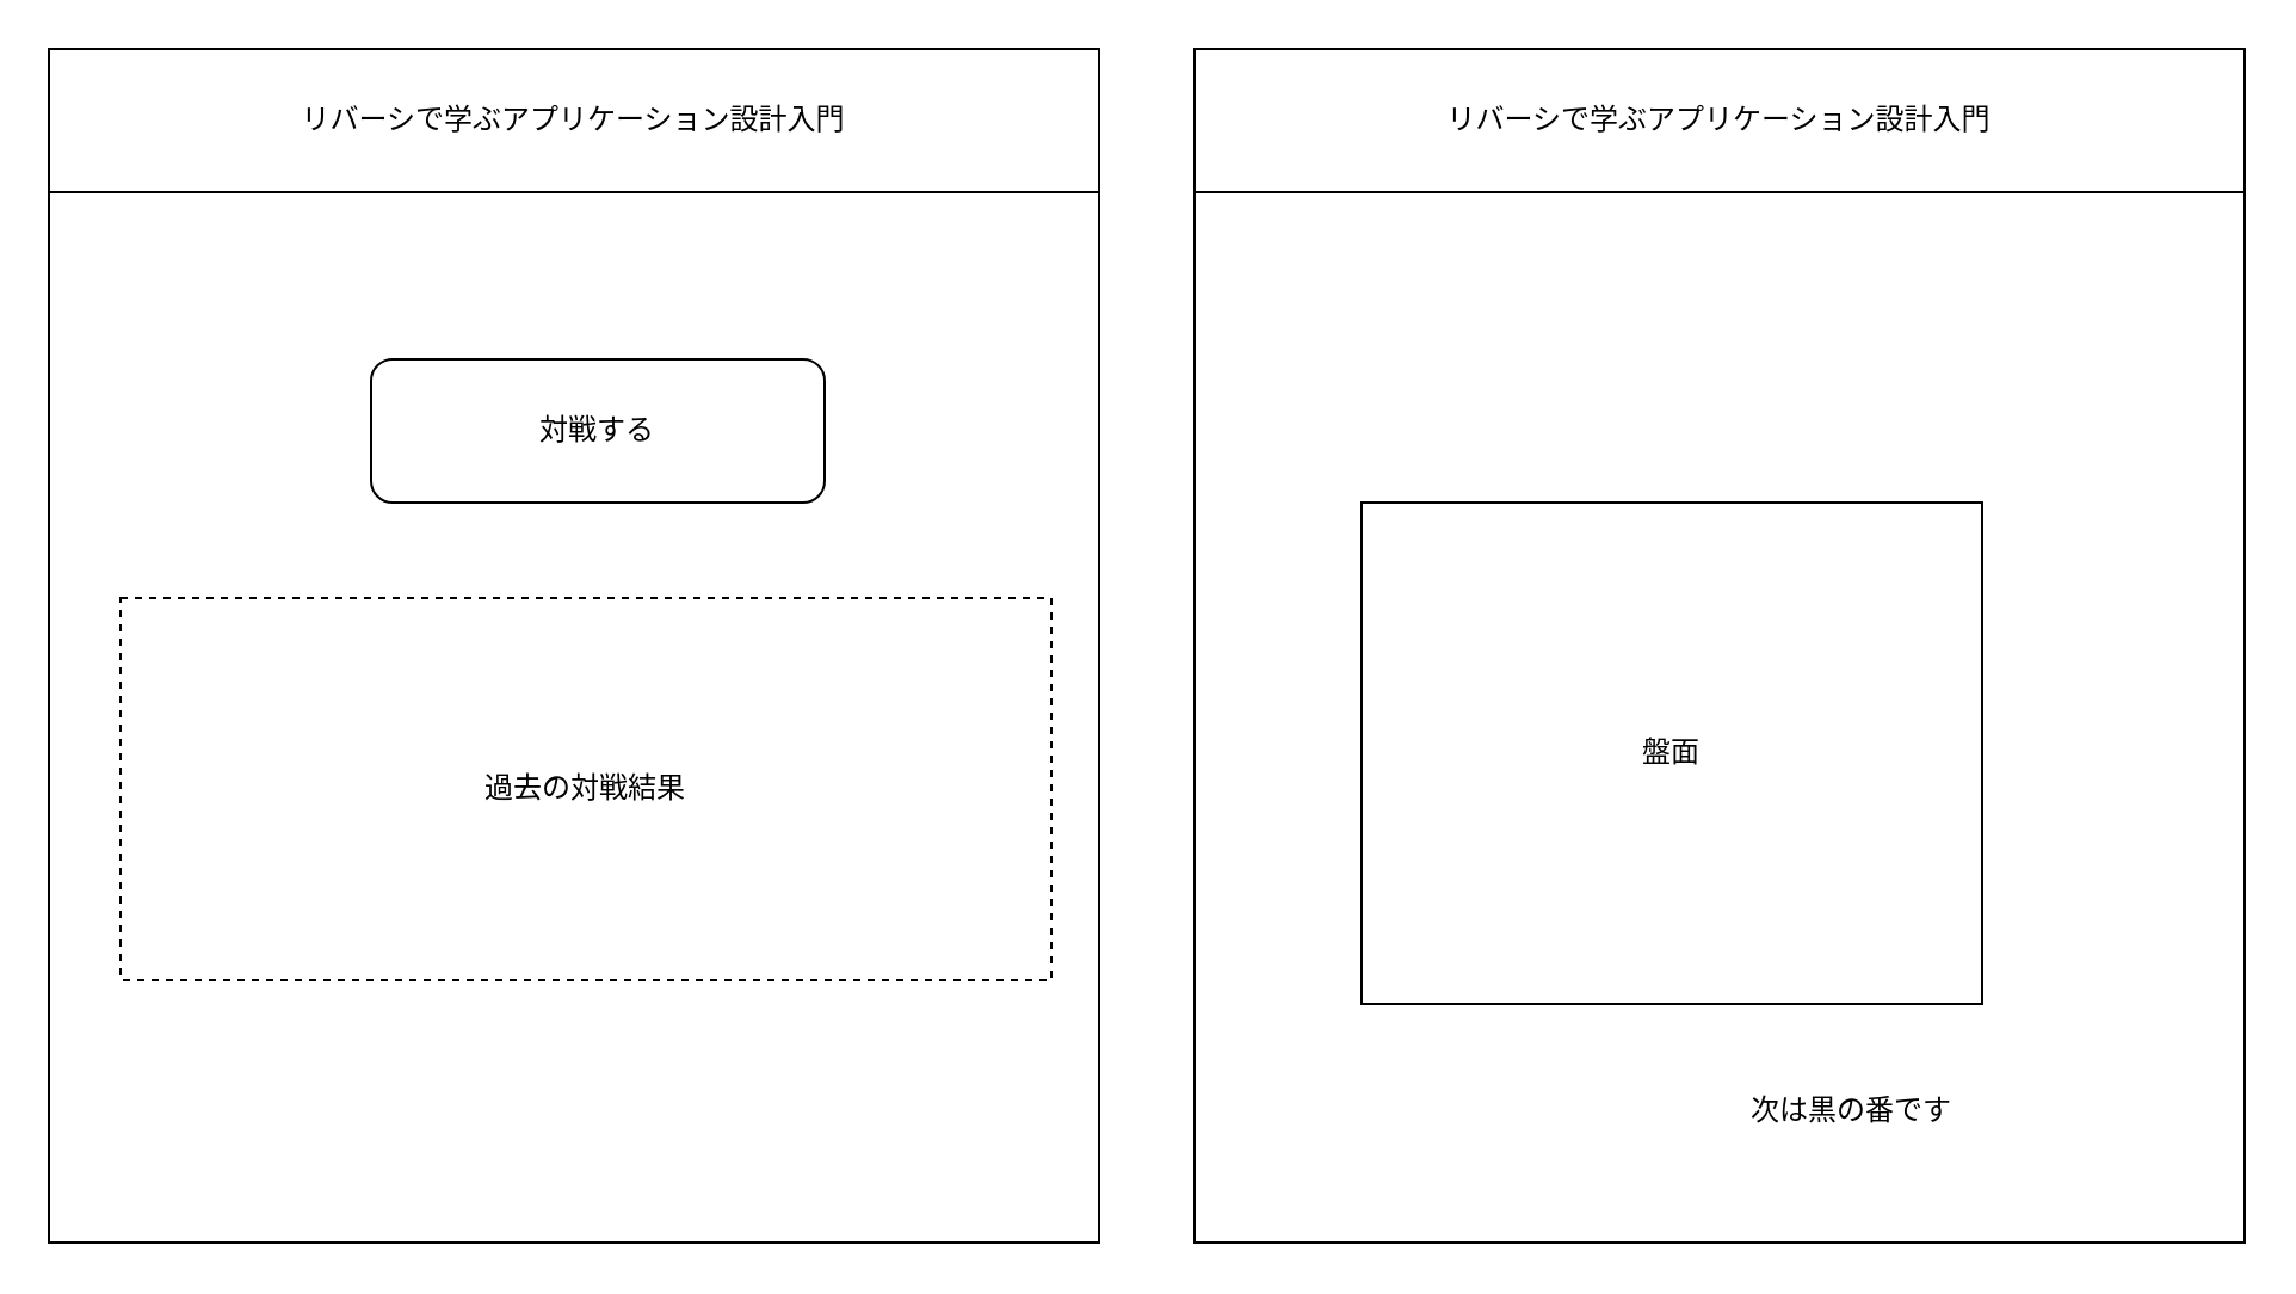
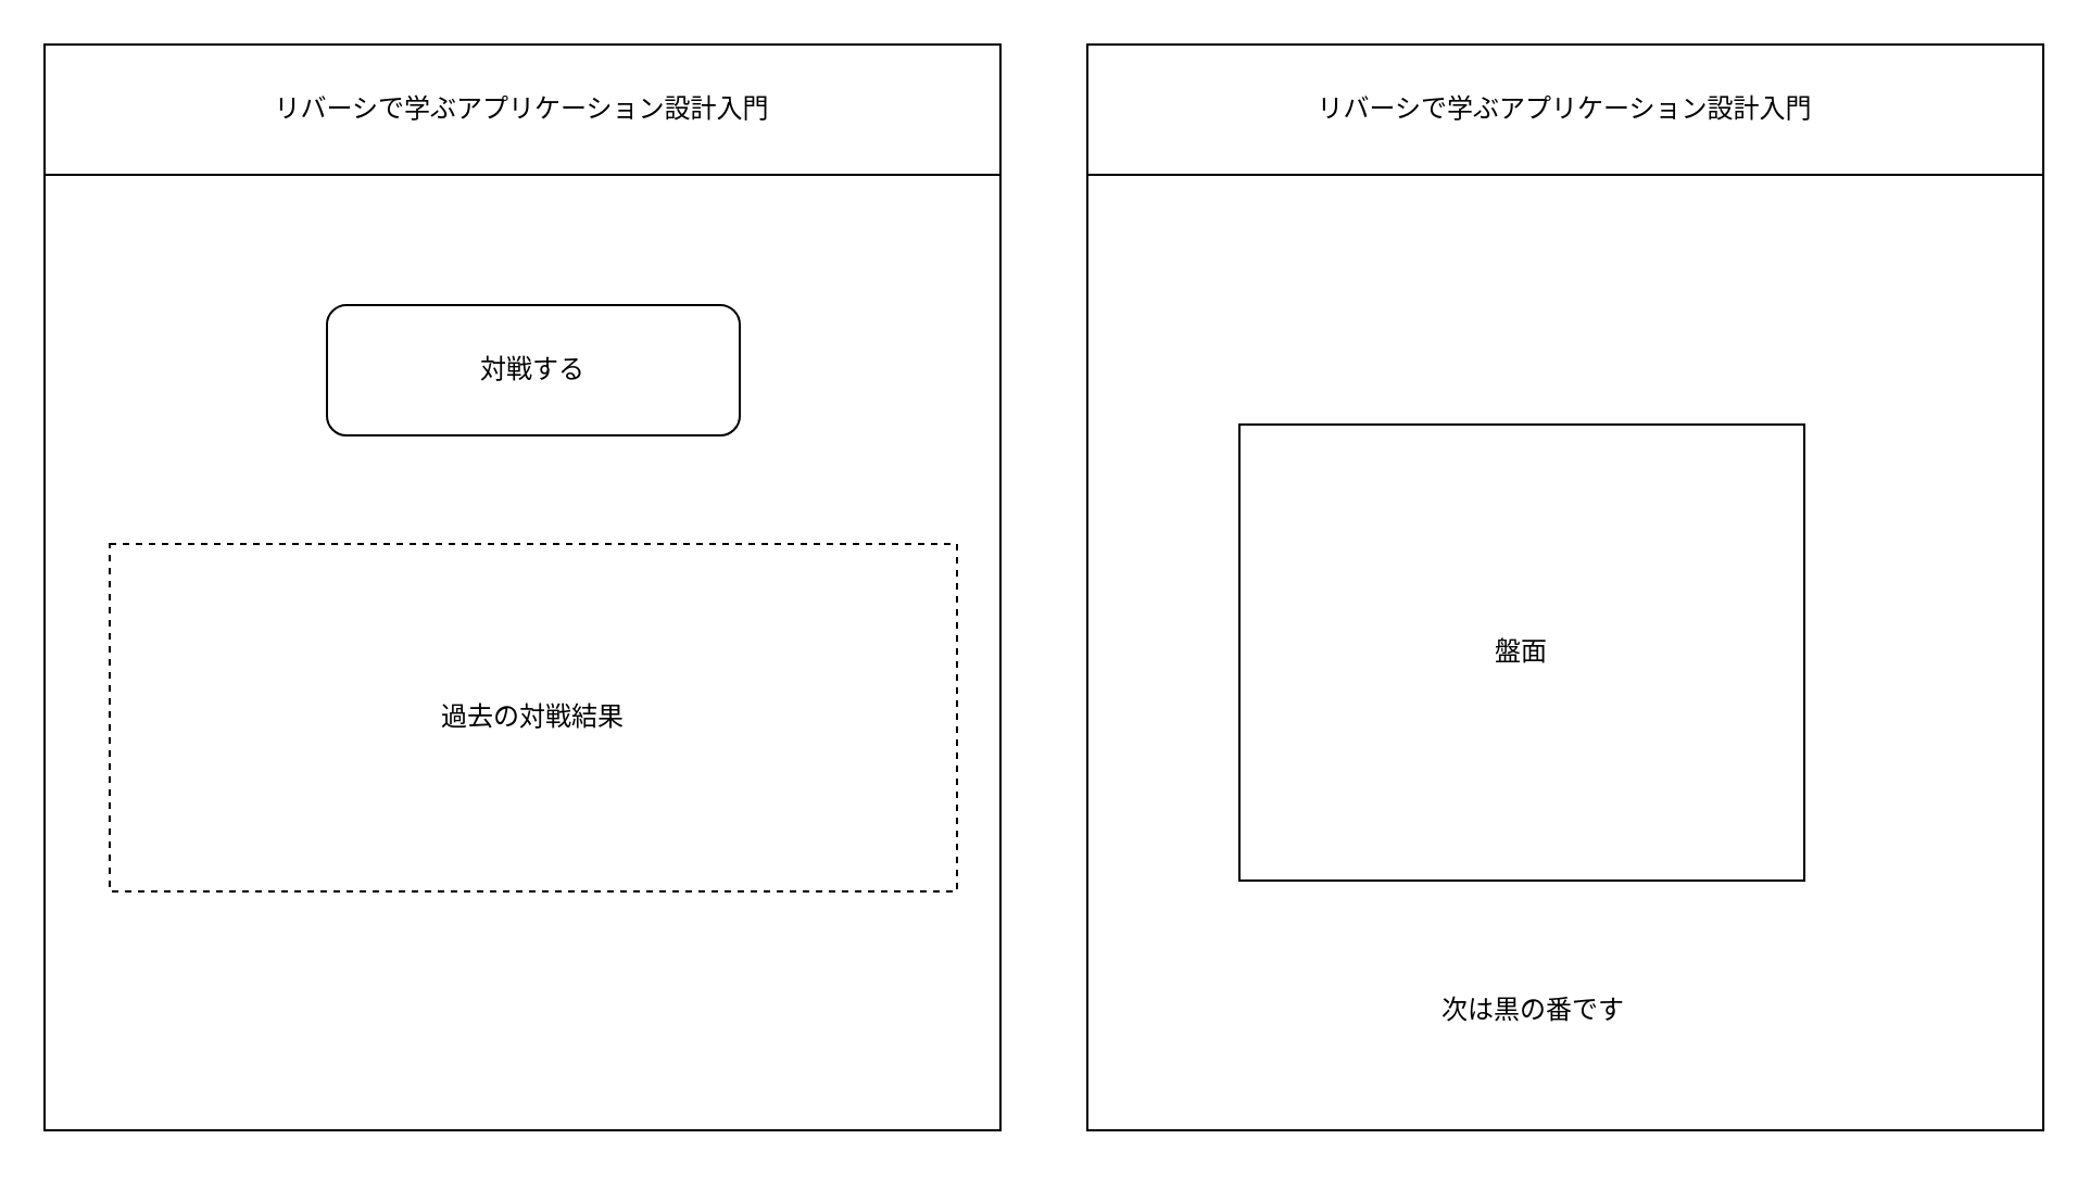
- <mxCell id="4" value="対戦する" style="rounded=1;whiteSpace=wrap;html=1;" vertex="1" parent="1"><mxGeometry x="155" y="150" width="190" height="60" as="geometry" /></mxCell>
+ <mxCell id="4" value="対戦する" style="rounded=1;whiteSpace=wrap;html=1;" vertex="1" parent="1"><mxGeometry x="150" y="140" width="190" height="60" as="geometry" /></mxCell>
- <mxCell id="8" value="盤面" style="rounded=0;whiteSpace=wrap;html=1;" vertex="1" parent="1"><mxGeometry x="570" y="210" width="260" height="210" as="geometry" /></mxCell>
+ <mxCell id="8" value="盤面" style="rounded=0;whiteSpace=wrap;html=1;" vertex="1" parent="1"><mxGeometry x="570" y="195" width="260" height="210" as="geometry" /></mxCell>
- <mxCell id="9" value="次は黒の番です" style="text;html=1;strokeColor=none;fillColor=none;align=center;verticalAlign=middle;whiteSpace=wrap;rounded=0;" vertex="1" parent="1"><mxGeometry x="727.5" y="450" width="95" height="30" as="geometry" /></mxCell>
+ <mxCell id="9" value="次は黒の番です" style="text;html=1;strokeColor=none;fillColor=none;align=center;verticalAlign=middle;whiteSpace=wrap;rounded=0;" vertex="1" parent="1"><mxGeometry x="657.5" y="450" width="95" height="30" as="geometry" /></mxCell>
